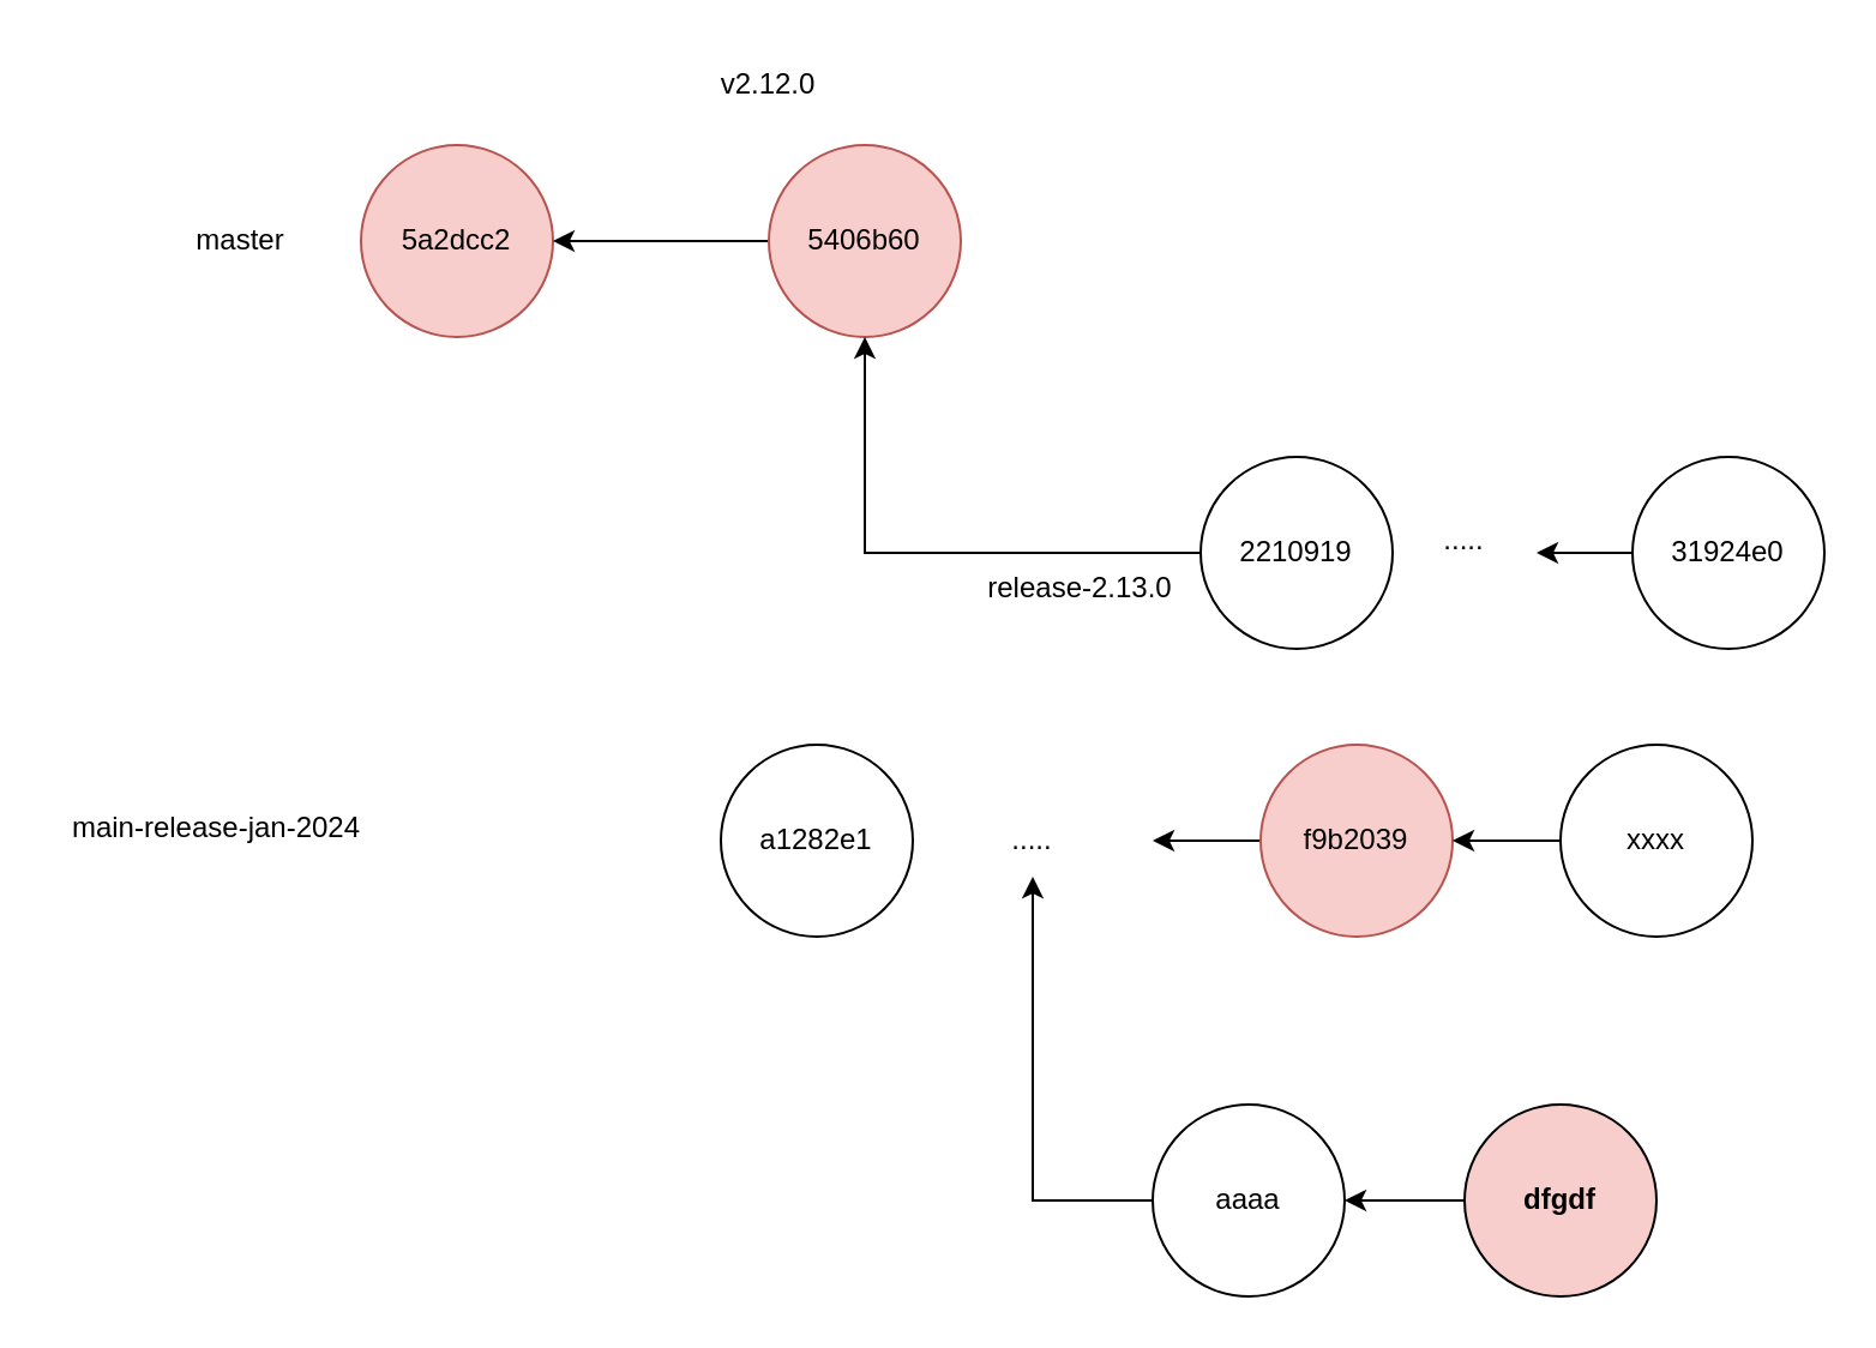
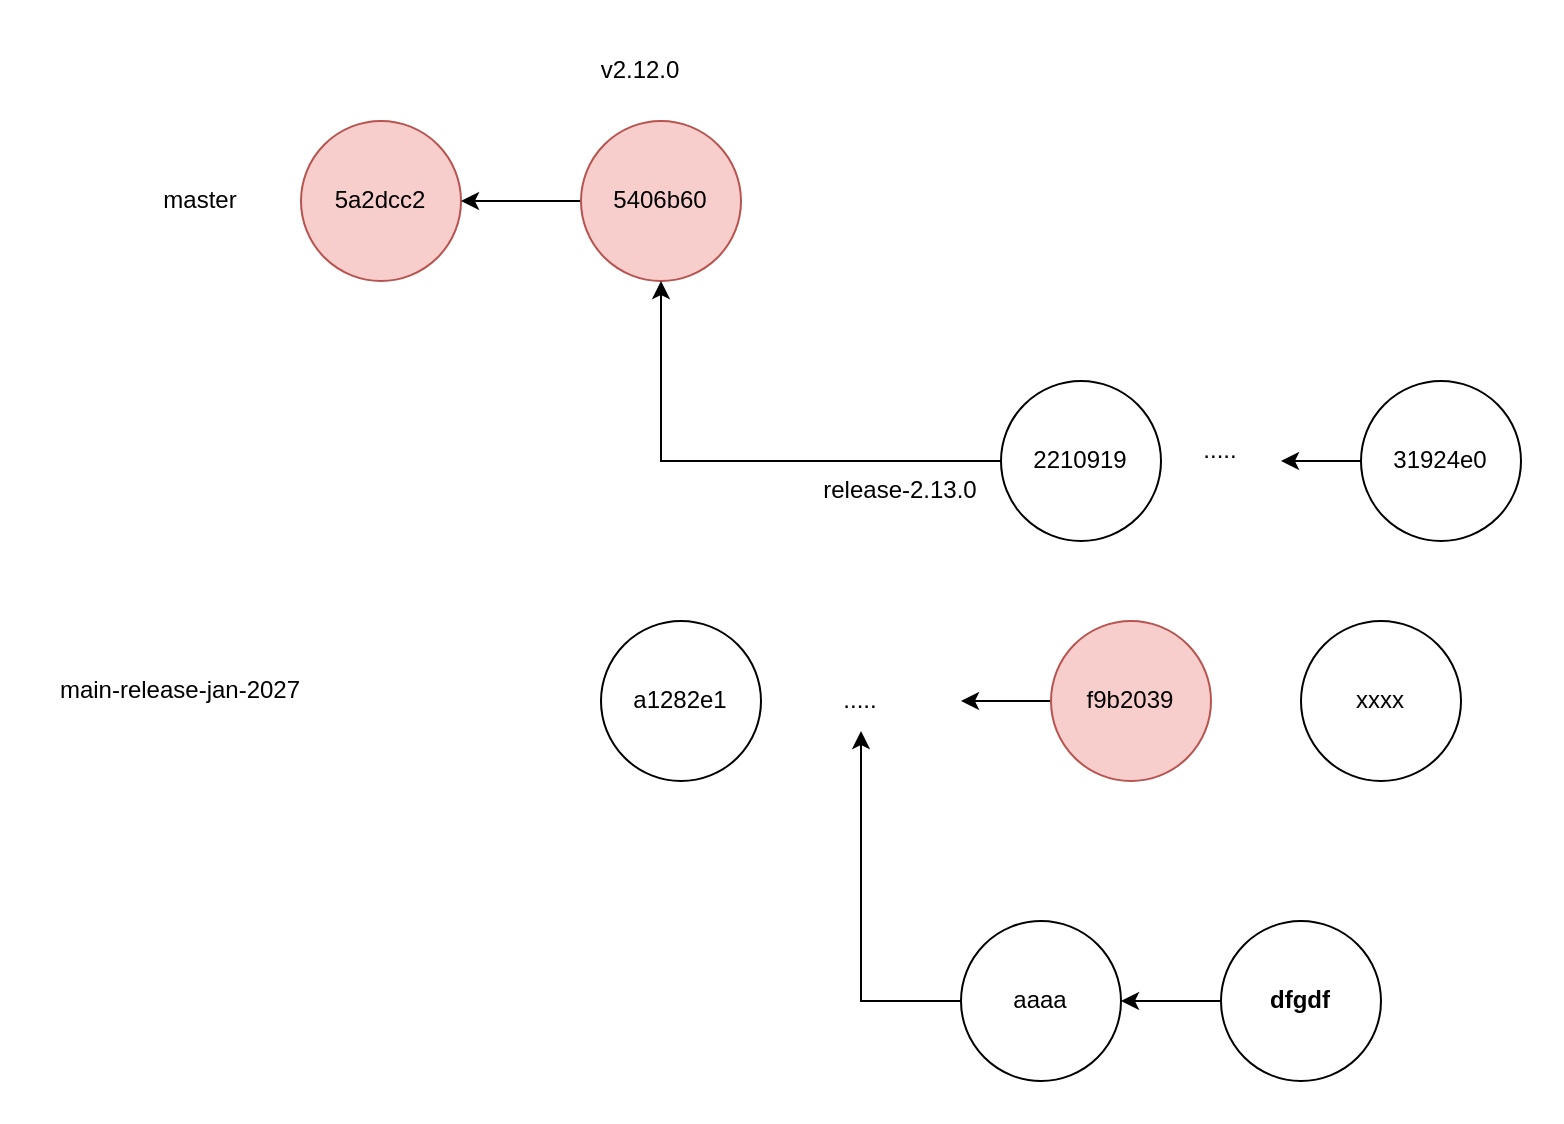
- <mxCell id="4" value="5406b60" style="ellipse;whiteSpace=wrap;html=1;aspect=fixed;fillColor=#f8cecc;strokeColor=#b85450;" vertex="1" parent="1"><mxGeometry x="320" y="60" width="80" height="80" as="geometry" /></mxCell>
+ <mxCell id="4" value="5406b60" style="ellipse;whiteSpace=wrap;html=1;aspect=fixed;fillColor=#f8cecc;strokeColor=#b85450;" vertex="1" parent="1"><mxGeometry x="290" y="60" width="80" height="80" as="geometry" /></mxCell>
- <mxCell id="17" value="main-release-jan-2024" style="text;html=1;strokeColor=none;fillColor=none;align=center;verticalAlign=middle;whiteSpace=wrap;rounded=0;" vertex="1" parent="1"><mxGeometry x="20" y="330" width="140" height="30" as="geometry" /></mxCell>
+ <mxCell id="17" value="main-release-jan-2027" style="text;html=1;strokeColor=none;fillColor=none;align=center;verticalAlign=middle;whiteSpace=wrap;rounded=0;" vertex="1" parent="1"><mxGeometry x="20" y="330" width="140" height="30" as="geometry" /></mxCell>
- <mxCell id="18" style="edgeStyle=orthogonalEdgeStyle;rounded=0;orthogonalLoop=1;jettySize=auto;html=1;entryX=1;entryY=0.5;entryDx=0;entryDy=0;" edge="1" parent="1" source="19" target="15"><mxGeometry relative="1" as="geometry" /></mxCell>
- <mxCell id="23" value="dfgdf" style="ellipse;whiteSpace=wrap;html=1;aspect=fixed;fontStyle=1;fillColor=#f8cecc;" vertex="1" parent="1"><mxGeometry x="610" y="460" width="80" height="80" as="geometry" /></mxCell>
+ <mxCell id="23" value="dfgdf" style="ellipse;whiteSpace=wrap;html=1;aspect=fixed;fontStyle=1" vertex="1" parent="1"><mxGeometry x="610" y="460" width="80" height="80" as="geometry" /></mxCell>
